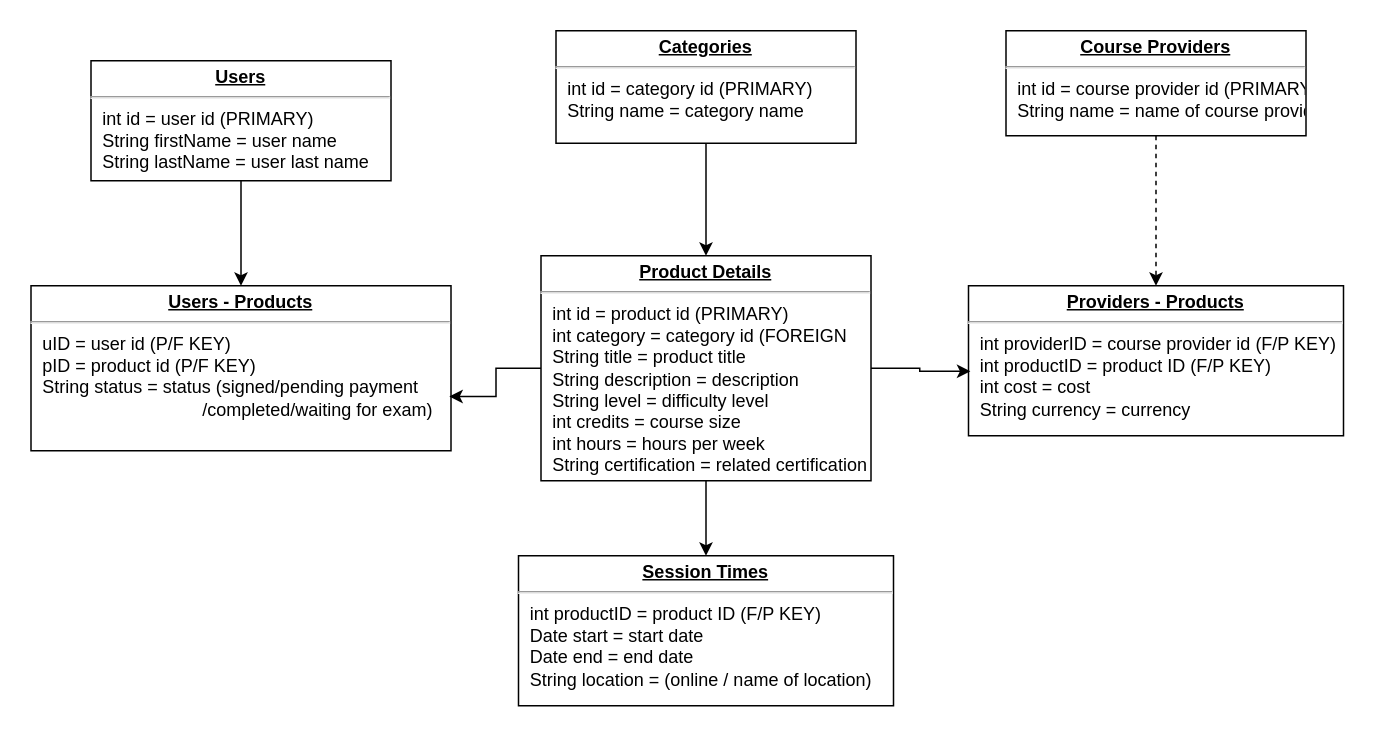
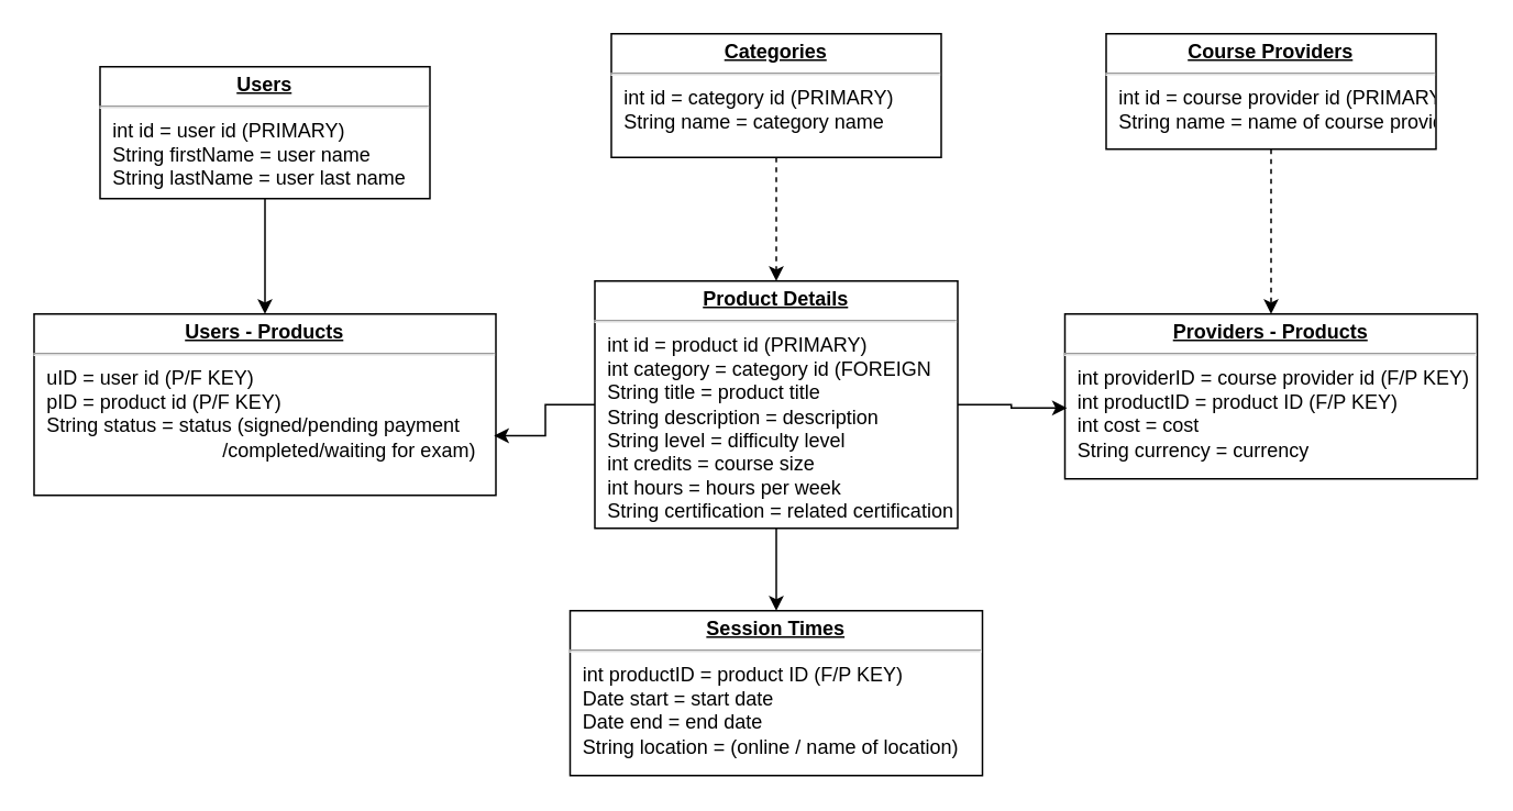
- <mxCell id="2" style="edgeStyle=orthogonalEdgeStyle;rounded=0;orthogonalLoop=1;jettySize=auto;html=1;entryX=0.5;entryY=0;entryDx=0;entryDy=0;" edge="1" parent="1" source="3" target="5"><mxGeometry relative="1" as="geometry" /></mxCell>
+ <mxCell id="2" style="edgeStyle=orthogonalEdgeStyle;rounded=0;orthogonalLoop=1;jettySize=auto;html=1;entryX=0.5;entryY=0;entryDx=0;entryDy=0;dashed=1;" edge="1" parent="1" source="3" target="5"><mxGeometry relative="1" as="geometry" /></mxCell>
